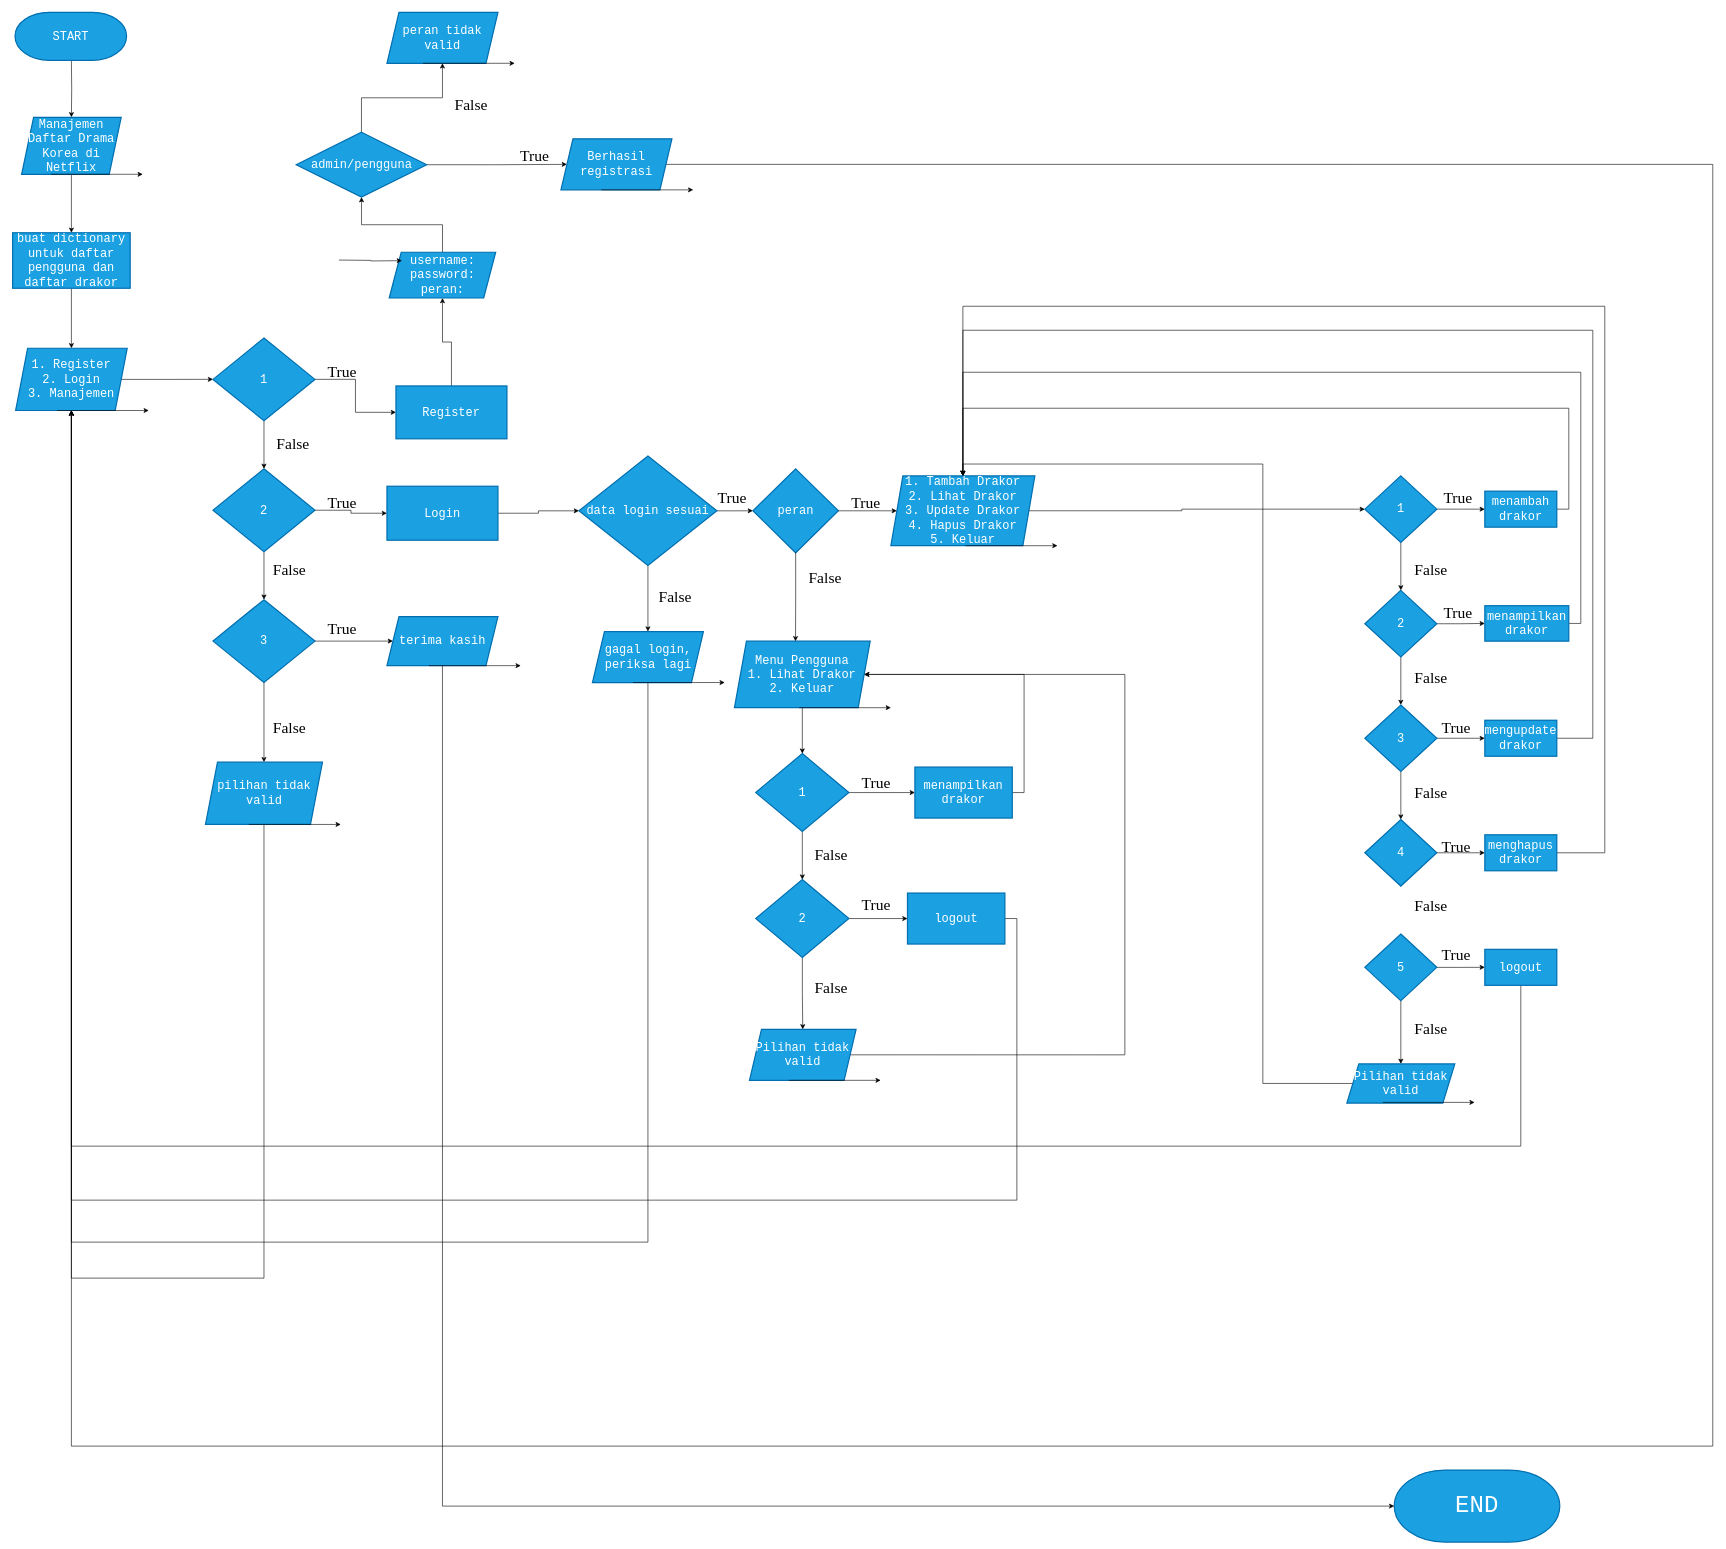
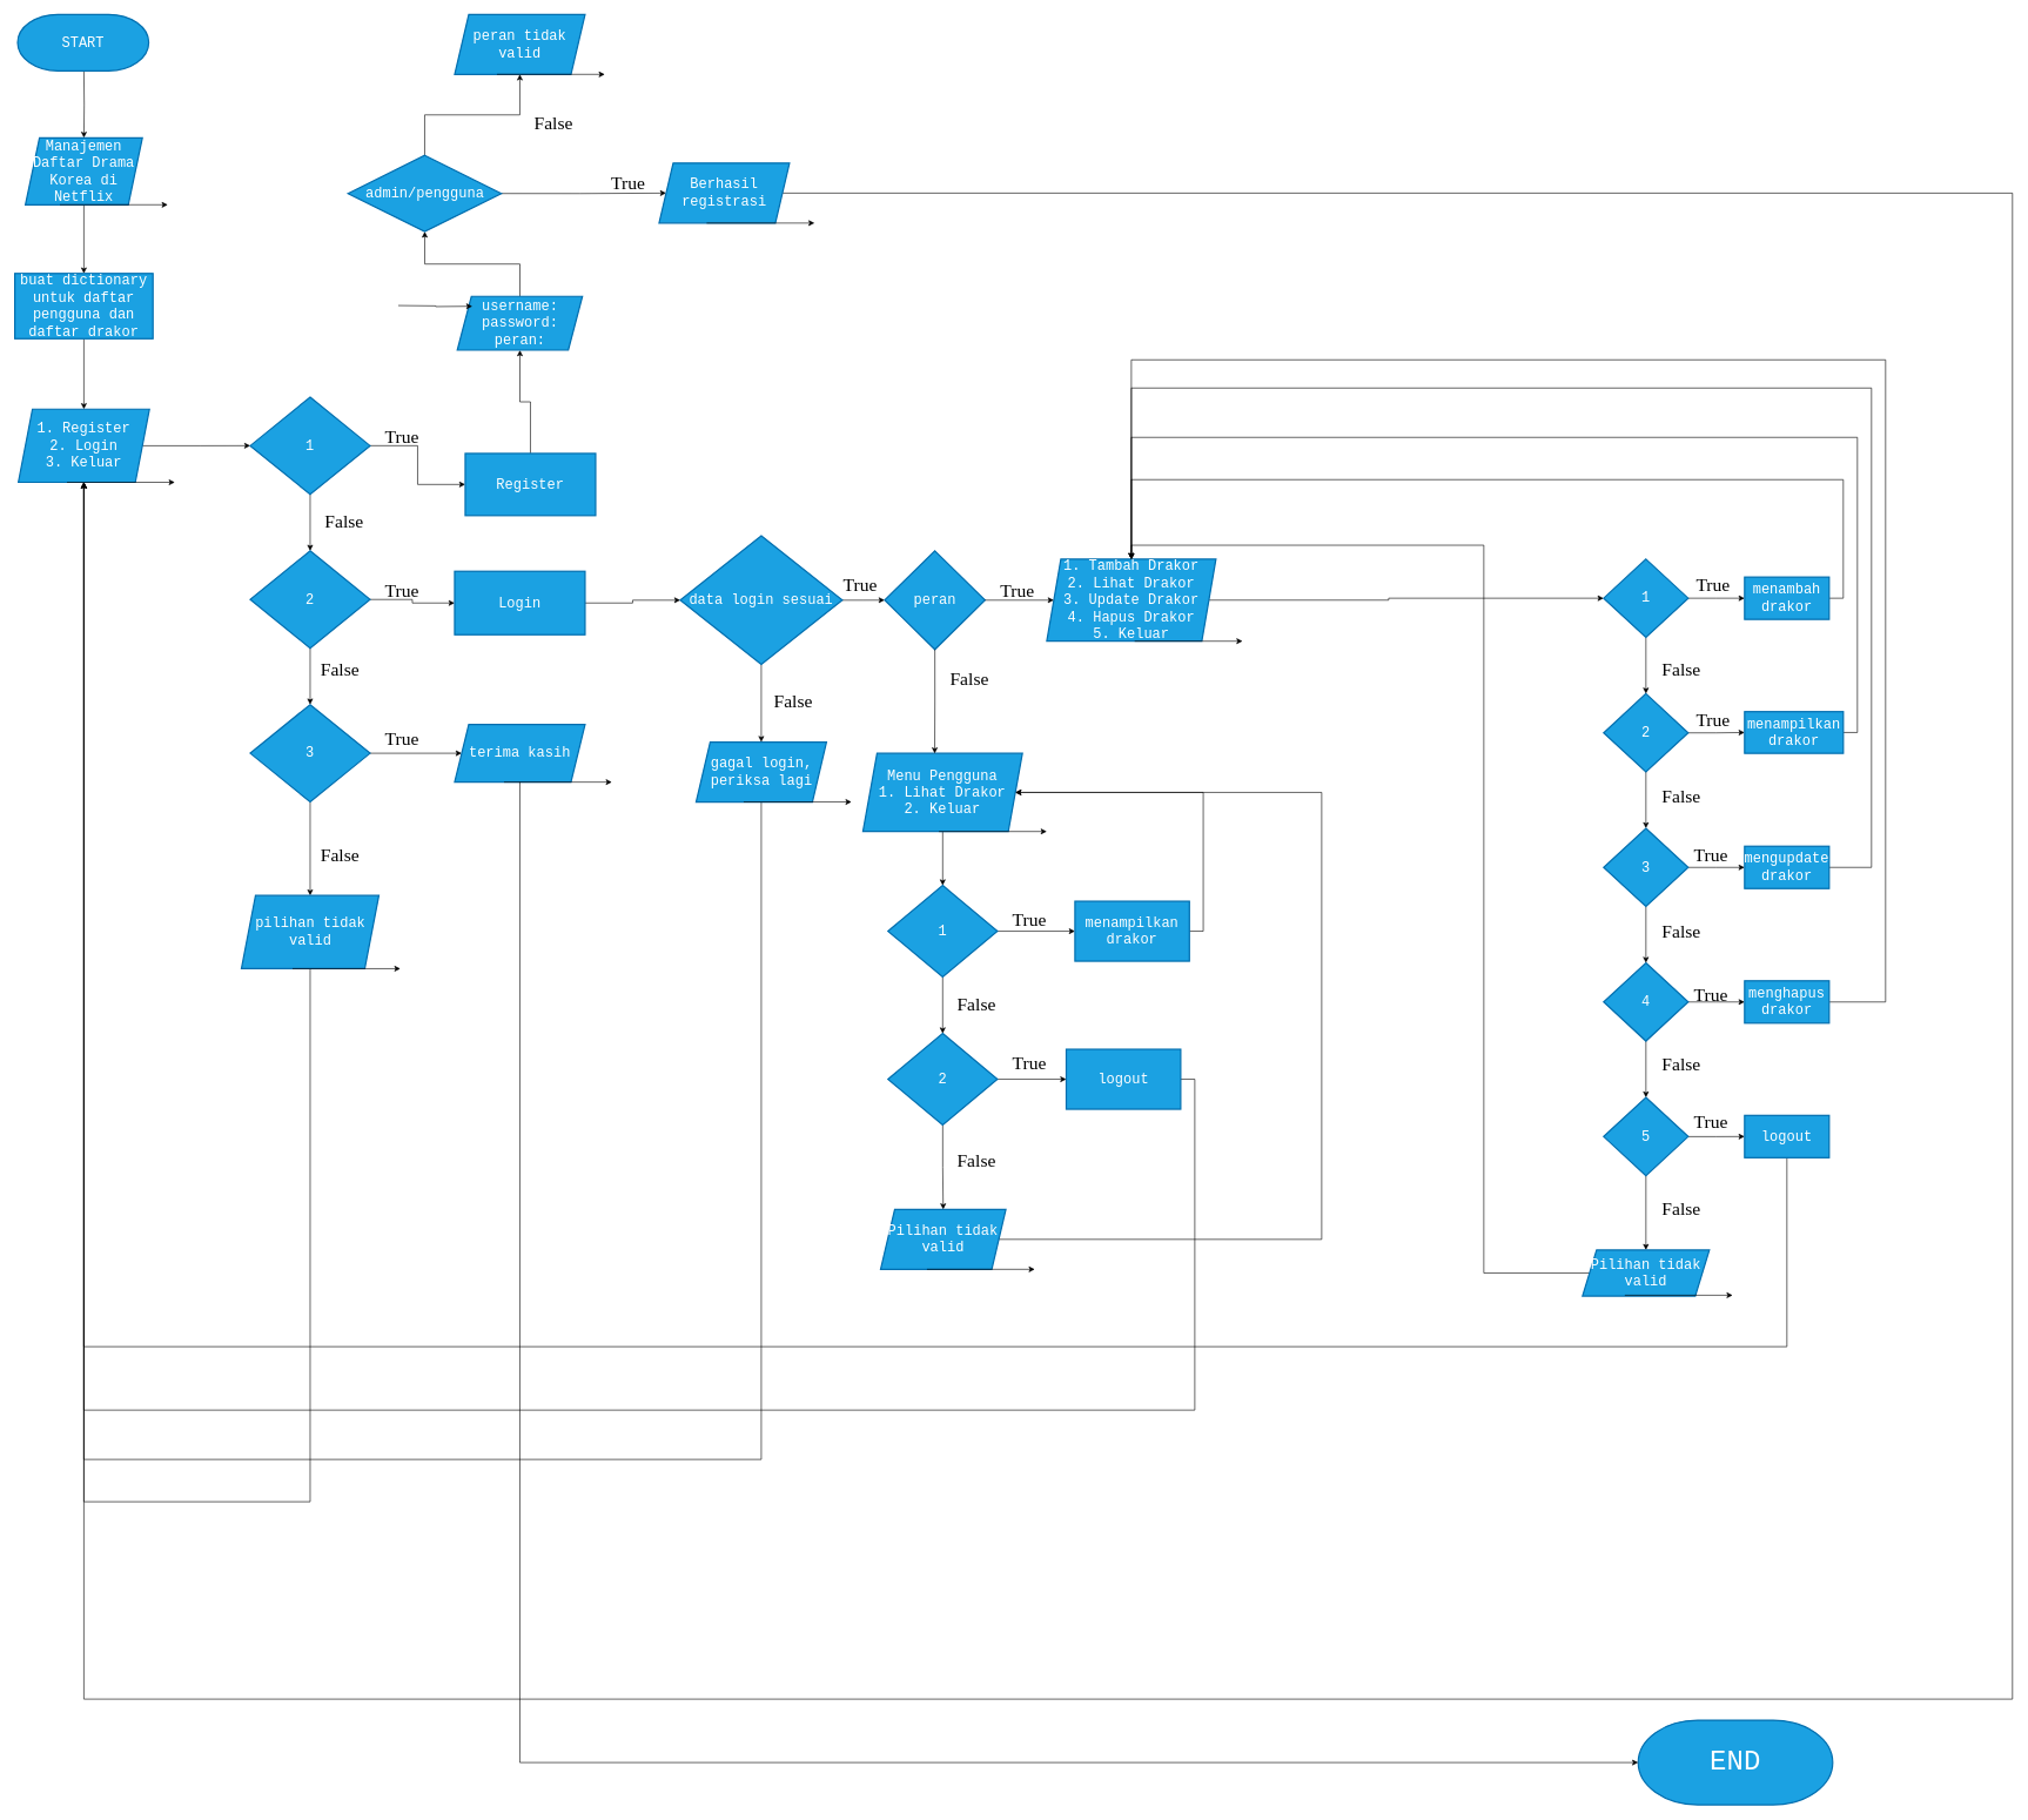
- <mxCell id="9" value="1. Register&lt;div&gt;2. Login&lt;/div&gt;&lt;div&gt;3. Manajemen&lt;/div&gt;" style="shape=parallelogram;perimeter=parallelogramPerimeter;whiteSpace=wrap;html=1;fixedSize=1;fontSize=20;fontFamily=Courier New;fillColor=#1ba1e2;strokeColor=#006EAF;fontColor=#ffffff;strokeWidth=2;labelBackgroundColor=none;" parent="1" vertex="1"><mxGeometry x="25" y="580" width="186" height="103.75" as="geometry" /></mxCell>
+ <mxCell id="9" value="1. Register&lt;div&gt;2. Login&lt;/div&gt;&lt;div&gt;3. Keluar&lt;/div&gt;" style="shape=parallelogram;perimeter=parallelogramPerimeter;whiteSpace=wrap;html=1;fixedSize=1;fontSize=20;fontFamily=Courier New;fillColor=#1ba1e2;strokeColor=#006EAF;fontColor=#ffffff;strokeWidth=2;labelBackgroundColor=none;" parent="1" vertex="1"><mxGeometry x="25" y="580" width="186" height="103.75" as="geometry" /></mxCell>
+ <mxCell id="42" value="" style="edgeStyle=orthogonalEdgeStyle;rounded=0;orthogonalLoop=1;jettySize=auto;html=1;" parent="1" source="43" target="48" edge="1"><mxGeometry relative="1" as="geometry" /></mxCell>
- <mxCell id="84" value="&lt;font style=&quot;font-size: 40px;&quot;&gt;END&lt;/font&gt;" style="strokeWidth=2;html=1;shape=mxgraph.flowchart.terminator;whiteSpace=wrap;fillColor=#1ba1e2;fontColor=#ffffff;strokeColor=#006EAF;fontFamily=Courier New;fontSize=20;" parent="1" vertex="1"><mxGeometry x="2323" y="2450" width="276" height="120" as="geometry" /></mxCell>
+ <mxCell id="84" value="&lt;font style=&quot;font-size: 40px;&quot;&gt;END&lt;/font&gt;" style="strokeWidth=2;html=1;shape=mxgraph.flowchart.terminator;whiteSpace=wrap;fillColor=#1ba1e2;fontColor=#ffffff;strokeColor=#006EAF;fontFamily=Courier New;fontSize=20;" parent="1" vertex="1"><mxGeometry x="2323" y="2440" width="276" height="120" as="geometry" /></mxCell>
